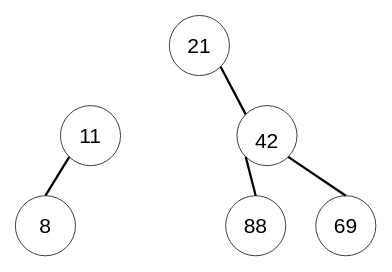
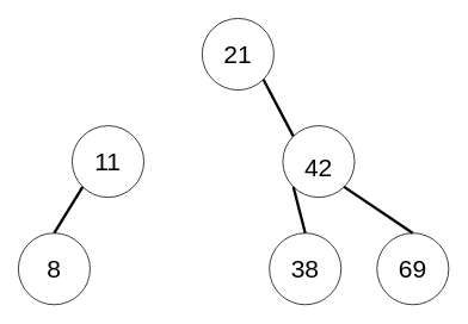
- <mxCell id="7" value="&lt;font style=&quot;font-size: 28px&quot;&gt;88&lt;/font&gt;" style="ellipse;whiteSpace=wrap;html=1;aspect=fixed;" vertex="1" parent="1"><mxGeometry x="300" y="260" width="80" height="80" as="geometry" /></mxCell>
+ <mxCell id="7" value="&lt;font style=&quot;font-size: 28px&quot;&gt;38&lt;/font&gt;" style="ellipse;whiteSpace=wrap;html=1;aspect=fixed;" vertex="1" parent="1"><mxGeometry x="300" y="260" width="80" height="80" as="geometry" /></mxCell>
